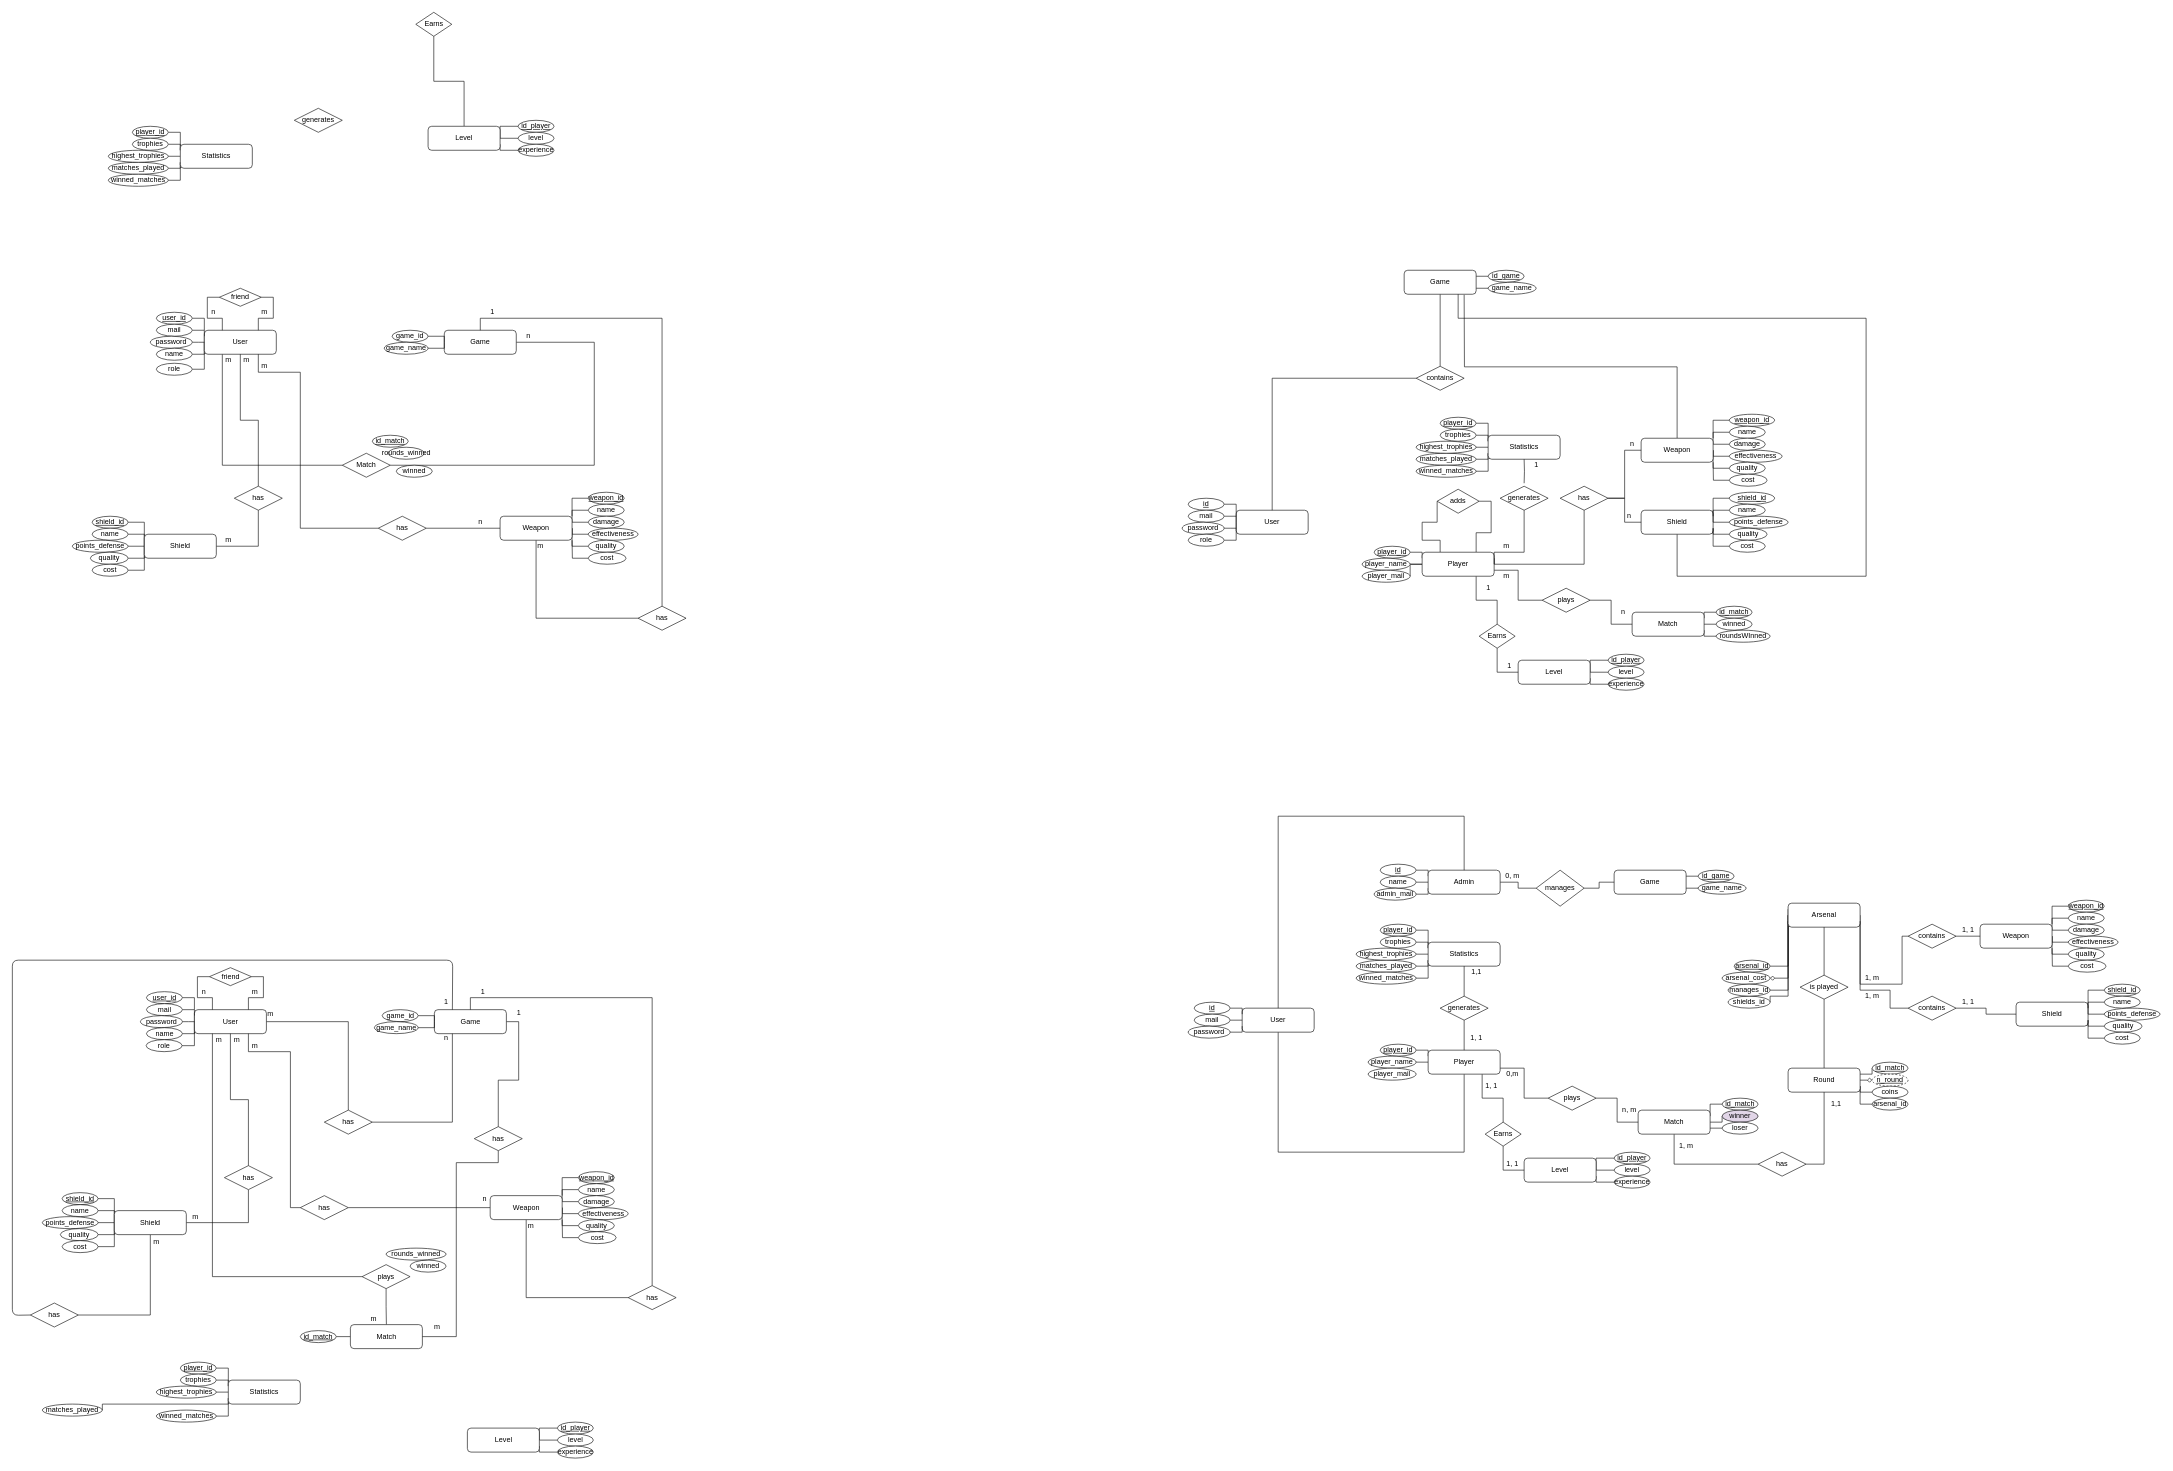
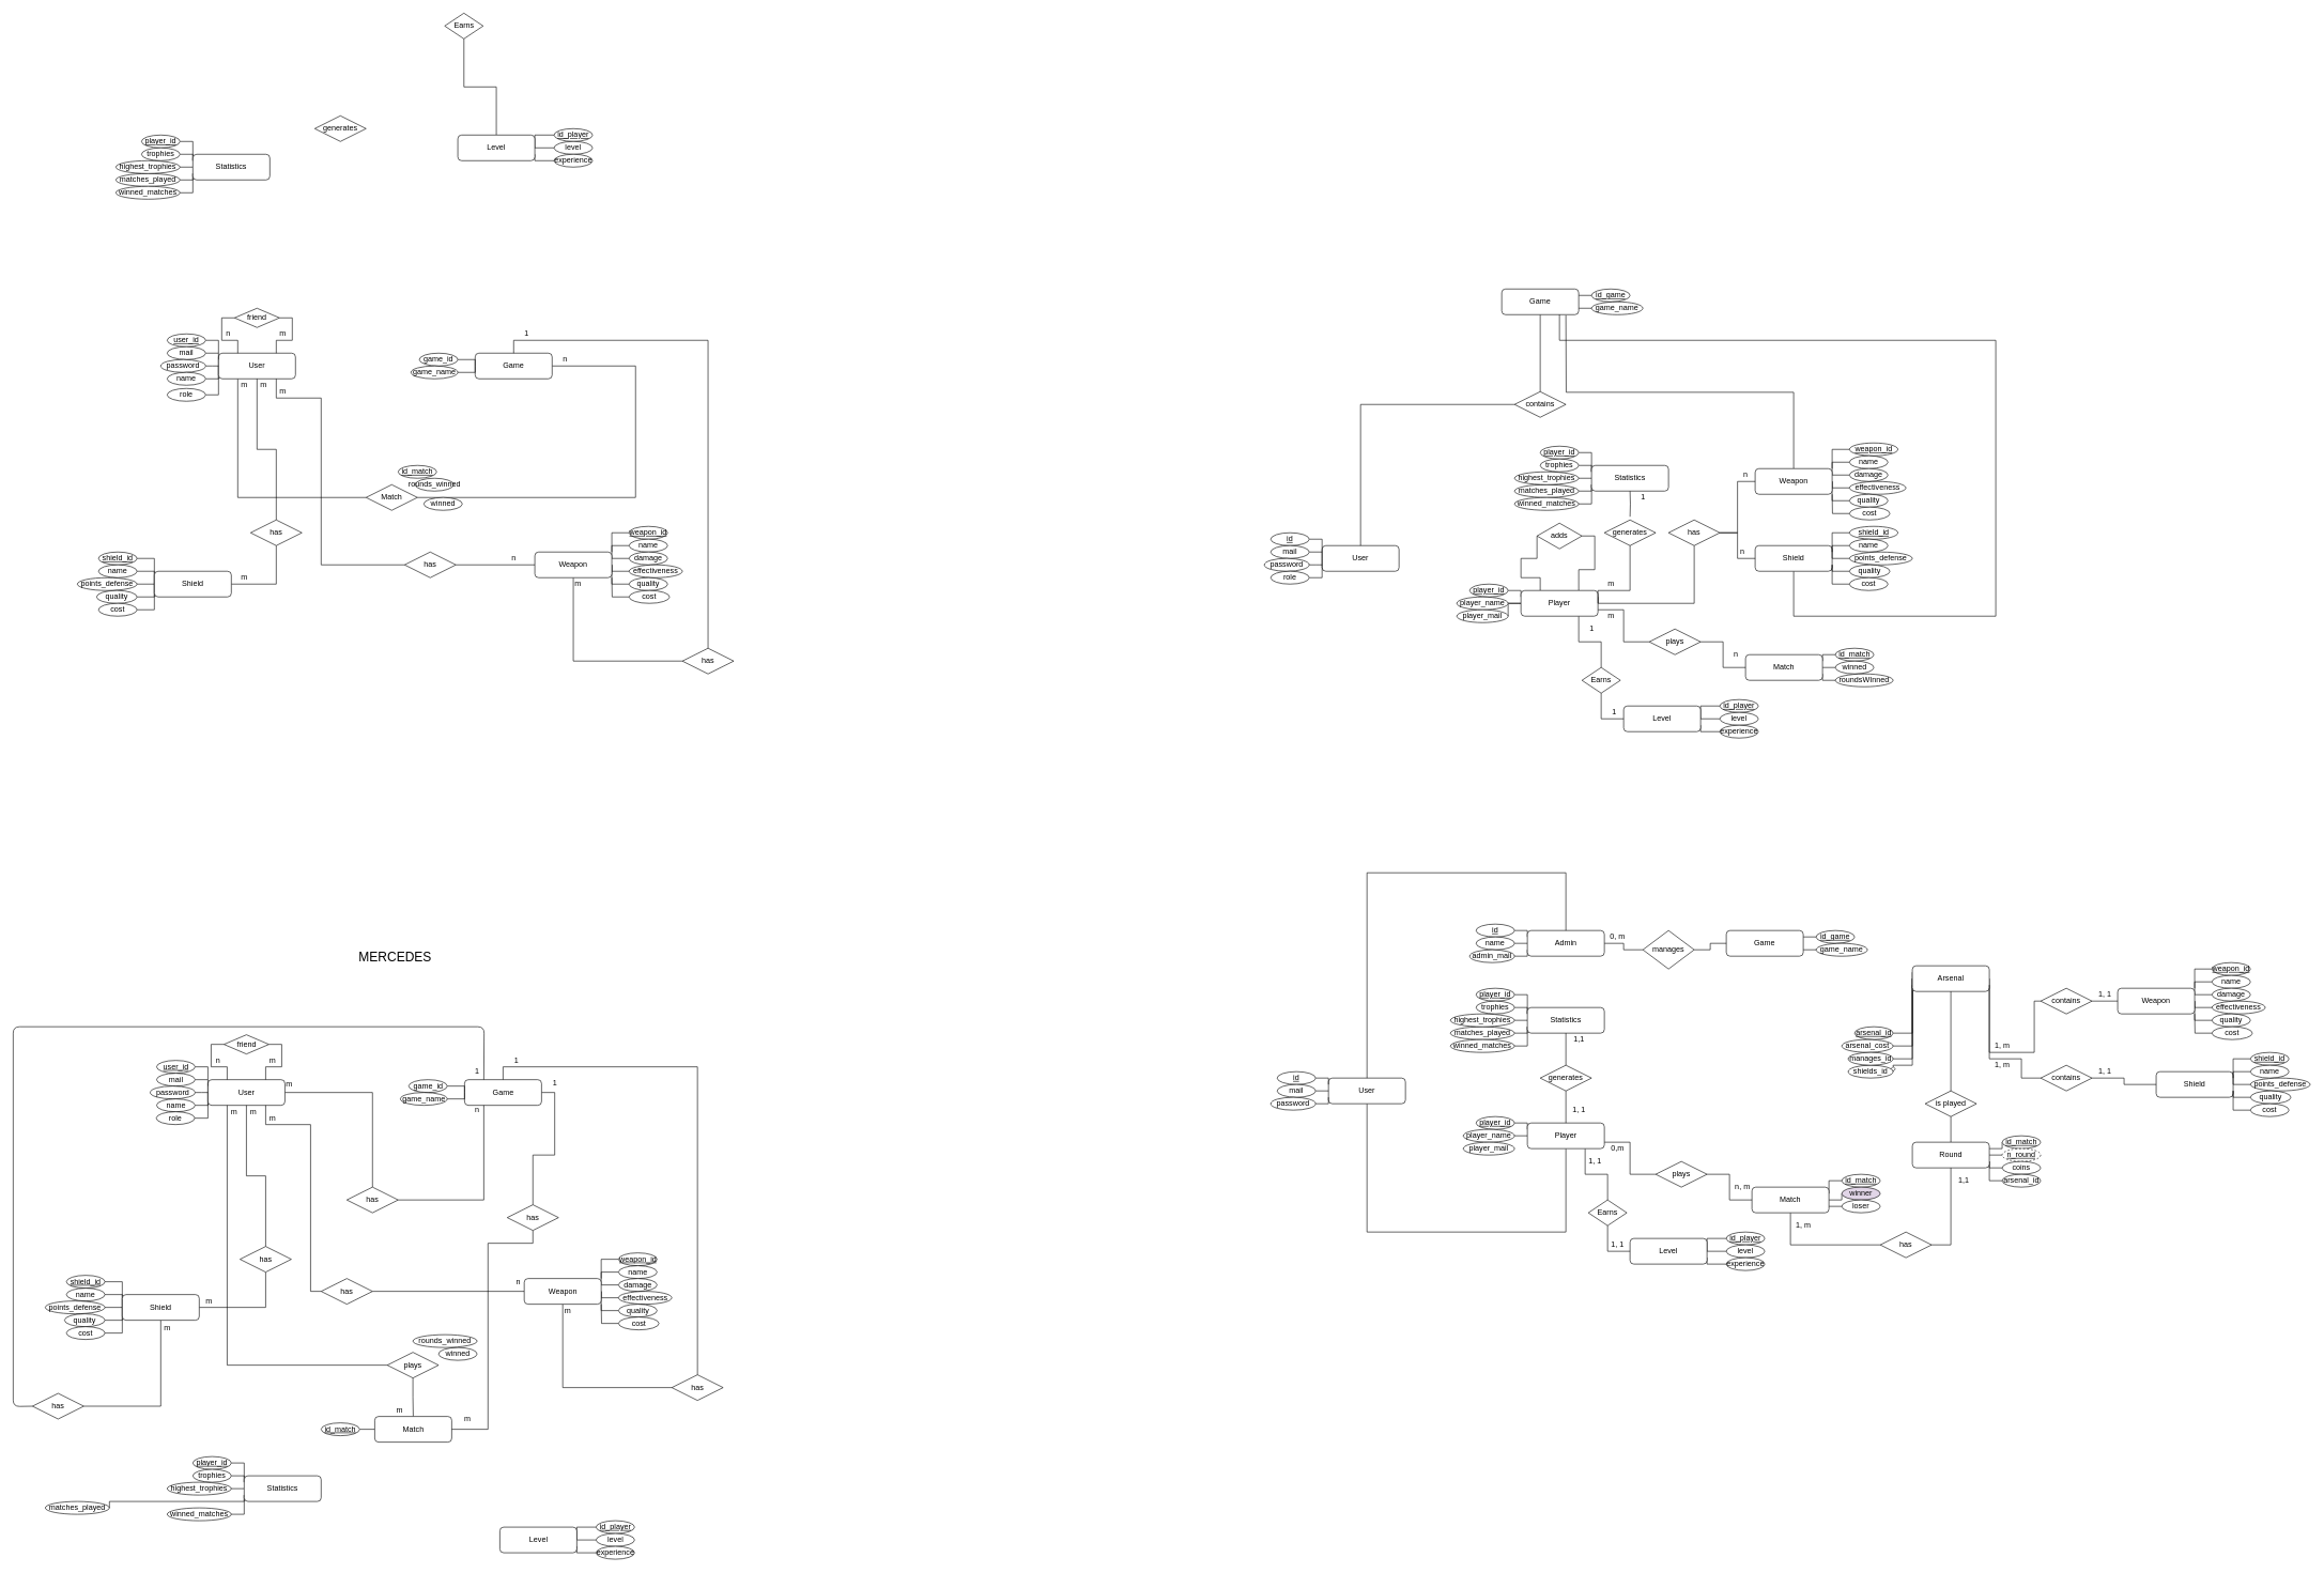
+ <mxCell id="313" value="&lt;font style=&quot;font-size: 20px&quot;&gt;MERCEDES&lt;/font&gt;" style="text;html=1;align=center;verticalAlign=middle;resizable=0;points=[];autosize=1;strokeColor=none;" vertex="1" parent="1"><mxGeometry x="545" y="1480" width="140" height="20" as="geometry" /></mxCell>
- <mxCell id="151" style="edgeStyle=orthogonalEdgeStyle;rounded=0;orthogonalLoop=1;jettySize=auto;html=1;exitX=0;exitY=0.5;exitDx=0;exitDy=0;entryX=1;entryY=0.5;entryDx=0;entryDy=0;endArrow=diamond;endFill=0;" parent="1" source="154" target="258" edge="1"><mxGeometry relative="1" as="geometry"><Array as="points"><mxPoint x="2980" y="1630" /></Array></mxGeometry></mxCell>
+ <mxCell id="151" style="edgeStyle=orthogonalEdgeStyle;rounded=0;orthogonalLoop=1;jettySize=auto;html=1;exitX=0;exitY=0.5;exitDx=0;exitDy=0;entryX=1;entryY=0.5;entryDx=0;entryDy=0;endArrow=none;endFill=0;" parent="1" source="154" target="258" edge="1"><mxGeometry relative="1" as="geometry"><Array as="points"><mxPoint x="2980" y="1630" /></Array></mxGeometry></mxCell>
- <mxCell id="193" value="is played" style="rhombus;whiteSpace=wrap;html=1;" parent="1" vertex="1"><mxGeometry x="3000" y="1625" width="80" height="40" as="geometry" /></mxCell>
+ <mxCell id="193" value="is played" style="rhombus;whiteSpace=wrap;html=1;" parent="1" vertex="1"><mxGeometry x="3000" y="1700" width="80" height="40" as="geometry" /></mxCell>
- <mxCell id="153" style="edgeStyle=orthogonalEdgeStyle;rounded=0;orthogonalLoop=1;jettySize=auto;html=1;exitX=0;exitY=0.75;exitDx=0;exitDy=0;entryX=1;entryY=0.5;entryDx=0;entryDy=0;endArrow=none;endFill=0;" parent="1" source="154" target="233" edge="1"><mxGeometry relative="1" as="geometry"><Array as="points"><mxPoint x="2980" y="1660" /><mxPoint x="2950" y="1660" /></Array></mxGeometry></mxCell>
+ <mxCell id="153" style="edgeStyle=orthogonalEdgeStyle;rounded=0;orthogonalLoop=1;jettySize=auto;html=1;exitX=0;exitY=0.75;exitDx=0;exitDy=0;entryX=1;entryY=0.5;entryDx=0;entryDy=0;endArrow=diamond;endFill=0;" parent="1" source="154" target="233" edge="1"><mxGeometry relative="1" as="geometry"><Array as="points"><mxPoint x="2980" y="1660" /><mxPoint x="2950" y="1660" /></Array></mxGeometry></mxCell>
- <mxCell id="162" style="edgeStyle=orthogonalEdgeStyle;rounded=0;orthogonalLoop=1;jettySize=auto;html=1;exitX=1;exitY=0.5;exitDx=0;exitDy=0;entryX=0;entryY=0.5;entryDx=0;entryDy=0;endArrow=diamond;endFill=0;" parent="1" source="166" target="255" edge="1"><mxGeometry relative="1" as="geometry" /></mxCell>
+ <mxCell id="162" style="edgeStyle=orthogonalEdgeStyle;rounded=0;orthogonalLoop=1;jettySize=auto;html=1;exitX=1;exitY=0.5;exitDx=0;exitDy=0;entryX=0;entryY=0.5;entryDx=0;entryDy=0;endArrow=none;endFill=0;" parent="1" source="166" target="255" edge="1"><mxGeometry relative="1" as="geometry" /></mxCell>
